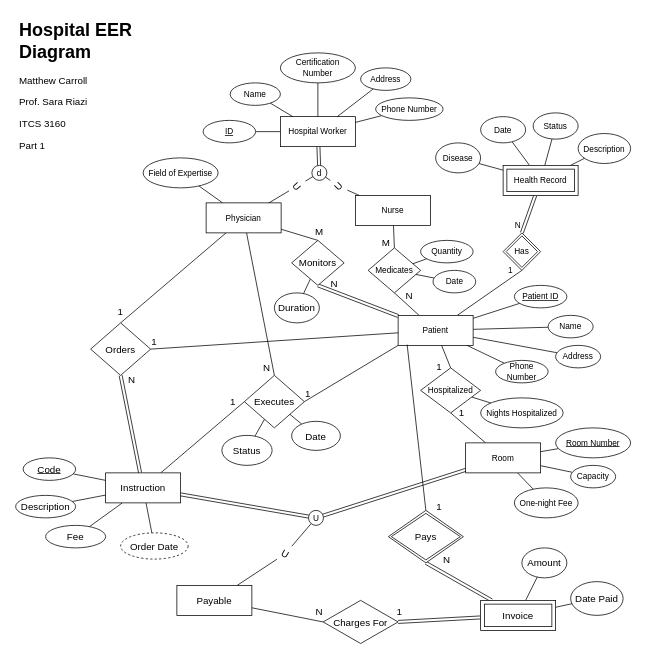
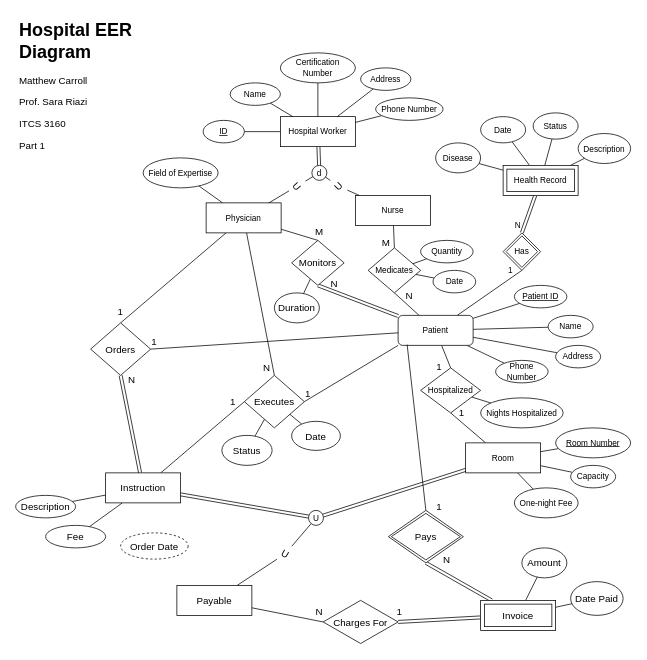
- <mxCell id="6" value="ID" style="ellipse;whiteSpace=wrap;html=1;align=center;fontStyle=4;fontSize=11;" parent="1" vertex="1"><mxGeometry x="270" y="160" width="70" height="30" as="geometry" /></mxCell>
+ <mxCell id="6" value="ID" style="ellipse;whiteSpace=wrap;html=1;align=center;fontStyle=4;fontSize=11;" parent="1" vertex="1"><mxGeometry x="270" y="160" width="55" height="30" as="geometry" /></mxCell>
- <mxCell id="44" value="Patient" style="whiteSpace=wrap;html=1;align=center;fontSize=11;" parent="1" vertex="1"><mxGeometry x="530" y="420" width="100" height="40" as="geometry" /></mxCell>
+ <mxCell id="44" value="Patient" style="whiteSpace=wrap;html=1;align=center;fontSize=11;rounded=1;" parent="1" vertex="1"><mxGeometry x="530" y="420" width="100" height="40" as="geometry" /></mxCell>
- <mxCell id="76" value="Code" style="ellipse;whiteSpace=wrap;html=1;align=center;fontStyle=4;fontSize=13;" parent="1" vertex="1"><mxGeometry x="30" y="610" width="70" height="30" as="geometry" /></mxCell>
- <mxCell id="70" style="edgeStyle=none;rounded=0;orthogonalLoop=1;jettySize=auto;html=1;fontSize=13;endArrow=none;endFill=0;" parent="1" source="75" target="76" edge="1"><mxGeometry relative="1" as="geometry" /></mxCell>
- <mxCell id="80" style="edgeStyle=none;rounded=0;orthogonalLoop=1;jettySize=auto;html=1;fontSize=13;endArrow=none;endFill=0;" parent="1" source="81" target="75" edge="1"><mxGeometry relative="1" as="geometry" /></mxCell>
